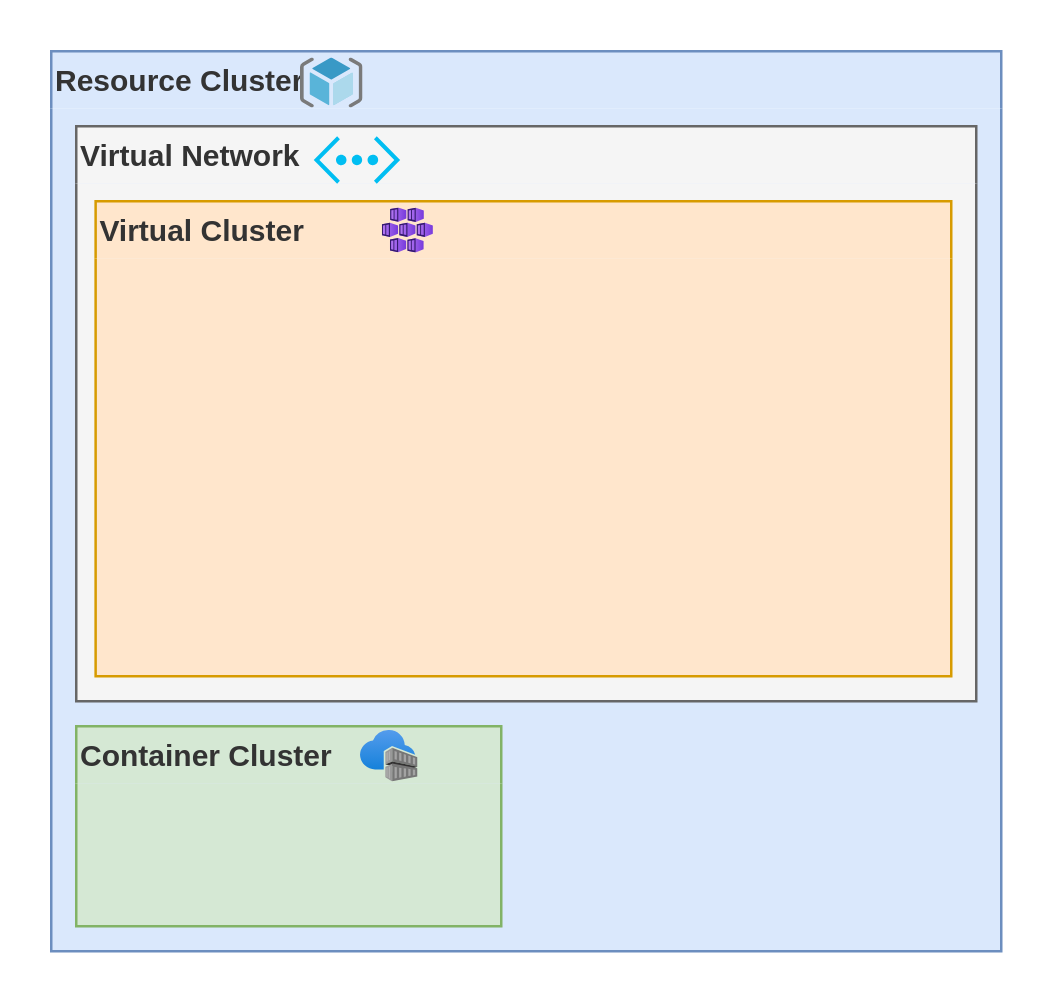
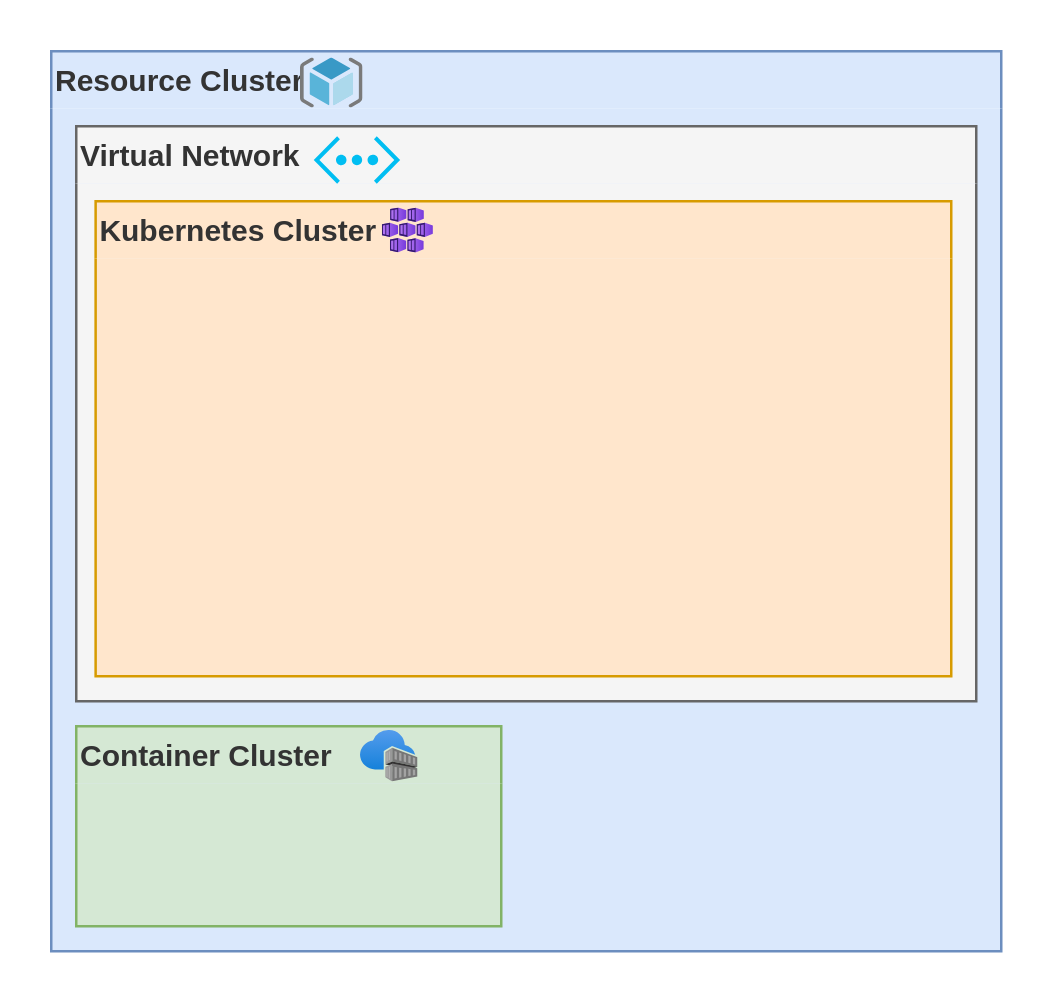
- <mxCell id="6" value="Virtual Cluster" style="swimlane;collapsible=0;swimlaneLine=0;align=left;fillColor=#ffe6cc;strokeColor=#d79b00;swimlaneFillColor=#FFE6CC;fontColor=#333;" parent="4" vertex="1"><mxGeometry x="7.75" y="30" width="342.25" height="190" as="geometry" /></mxCell>
+ <mxCell id="6" value="Kubernetes Cluster" style="swimlane;collapsible=0;swimlaneLine=0;align=left;fillColor=#ffe6cc;strokeColor=#d79b00;swimlaneFillColor=#FFE6CC;fontColor=#333;" parent="4" vertex="1"><mxGeometry x="7.75" y="30" width="342.25" height="190" as="geometry" /></mxCell>
